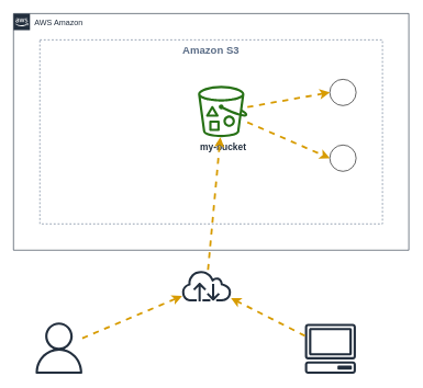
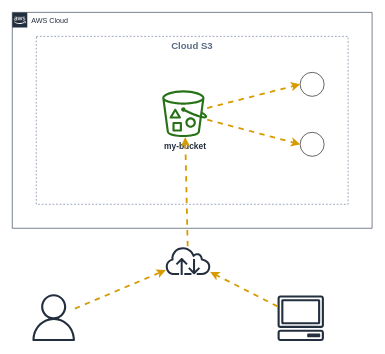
- <mxCell id="2" value="AWS Amazon" style="points=[[0,0],[0.25,0],[0.5,0],[0.75,0],[1,0],[1,0.25],[1,0.5],[1,0.75],[1,1],[0.75,1],[0.5,1],[0.25,1],[0,1],[0,0.75],[0,0.5],[0,0.25]];outlineConnect=0;gradientColor=none;html=1;whiteSpace=wrap;fontSize=12;fontStyle=0;shape=mxgraph.aws4.group;grIcon=mxgraph.aws4.group_aws_cloud_alt;strokeColor=#232F3E;fillColor=none;verticalAlign=top;align=left;spacingLeft=30;fontColor=#232F3E;dashed=0;" vertex="1" parent="1"><mxGeometry x="20" y="20" width="600" height="360" as="geometry" /></mxCell>
+ <mxCell id="2" value="AWS Cloud" style="points=[[0,0],[0.25,0],[0.5,0],[0.75,0],[1,0],[1,0.25],[1,0.5],[1,0.75],[1,1],[0.75,1],[0.5,1],[0.25,1],[0,1],[0,0.75],[0,0.5],[0,0.25]];outlineConnect=0;gradientColor=none;html=1;whiteSpace=wrap;fontSize=12;fontStyle=0;shape=mxgraph.aws4.group;grIcon=mxgraph.aws4.group_aws_cloud_alt;strokeColor=#232F3E;fillColor=none;verticalAlign=top;align=left;spacingLeft=30;fontColor=#232F3E;dashed=0;" vertex="1" parent="1"><mxGeometry x="20" y="20" width="600" height="360" as="geometry" /></mxCell>
- <mxCell id="3" value="Amazon S3" style="fillColor=none;strokeColor=#5A6C86;dashed=1;verticalAlign=top;fontStyle=1;fontColor=#5A6C86;fontSize=16;" vertex="1" parent="1"><mxGeometry x="60" y="60" width="520" height="280" as="geometry" /></mxCell>
+ <mxCell id="3" value="Cloud S3" style="fillColor=none;strokeColor=#5A6C86;dashed=1;verticalAlign=top;fontStyle=1;fontColor=#5A6C86;fontSize=16;" vertex="1" parent="1"><mxGeometry x="60" y="60" width="520" height="280" as="geometry" /></mxCell>
- <mxCell id="4" value="&lt;font style=&quot;font-size: 14px&quot;&gt;&lt;b&gt;my-bucket&lt;/b&gt;&lt;/font&gt;" style="outlineConnect=0;fontColor=#232F3E;gradientColor=none;fillColor=#277116;strokeColor=none;dashed=0;verticalLabelPosition=bottom;verticalAlign=top;align=center;html=1;fontSize=12;fontStyle=0;aspect=fixed;pointerEvents=1;shape=mxgraph.aws4.bucket_with_objects;" vertex="1" parent="1"><mxGeometry x="300" y="130" width="75" height="78" as="geometry" /></mxCell>
+ <mxCell id="4" value="&lt;font style=&quot;font-size: 14px&quot;&gt;&lt;b&gt;my-bucket&lt;/b&gt;&lt;/font&gt;" style="outlineConnect=0;fontColor=#232F3E;gradientColor=none;fillColor=#277116;strokeColor=none;dashed=0;verticalLabelPosition=bottom;verticalAlign=top;align=center;html=1;fontSize=12;fontStyle=0;aspect=fixed;pointerEvents=1;shape=mxgraph.aws4.bucket_with_objects;" vertex="1" parent="1"><mxGeometry x="270" y="150" width="75" height="78" as="geometry" /></mxCell>
